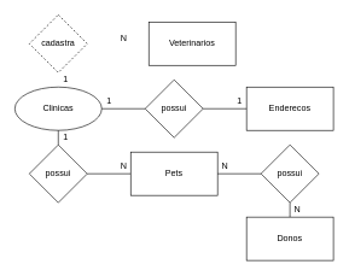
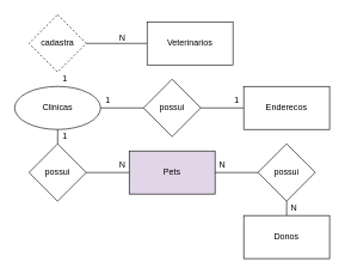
+ <mxCell id="23" value="" style="endArrow=none;html=1;exitX=1;exitY=0.5;exitDx=0;exitDy=0;entryX=0;entryY=0.5;entryDx=0;entryDy=0;" edge="1" parent="1" source="21" target="22"><mxGeometry width="50" height="50" relative="1" as="geometry"><mxPoint x="117" y="5" as="sourcePoint" /><mxPoint x="177" y="60" as="targetPoint" /></mxGeometry></mxCell>
- <mxCell id="12" value="Pets" style="rounded=0;whiteSpace=wrap;html=1;" vertex="1" parent="1"><mxGeometry x="180" y="210" width="120" height="60" as="geometry" /></mxCell>
+ <mxCell id="12" value="Pets" style="rounded=0;whiteSpace=wrap;html=1;fillColor=#e1d5e7;" vertex="1" parent="1"><mxGeometry x="180" y="210" width="120" height="60" as="geometry" /></mxCell>
